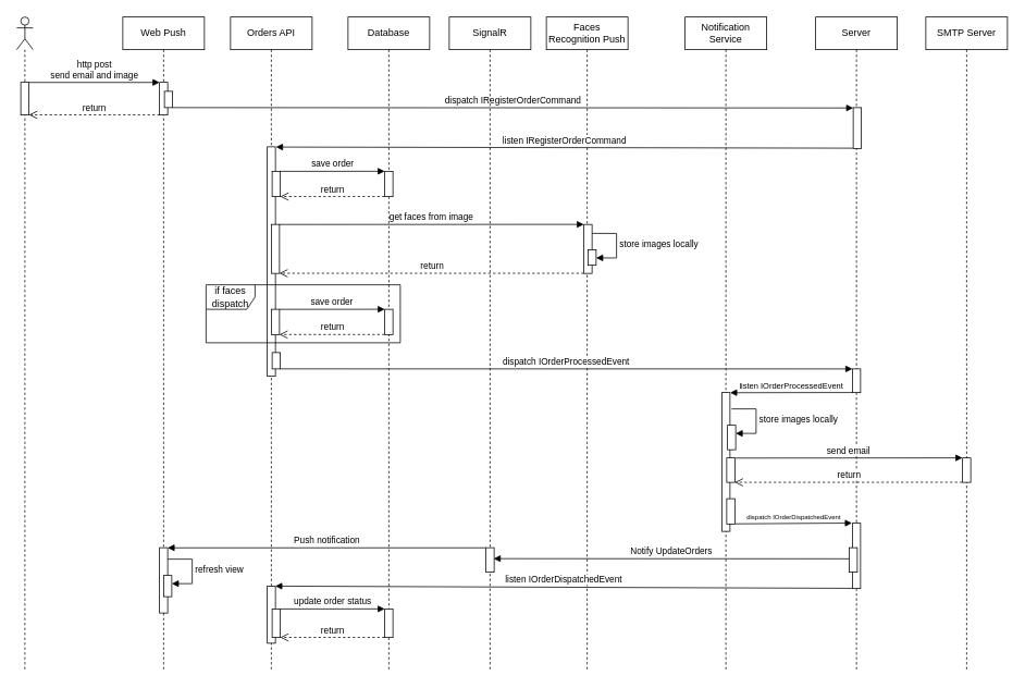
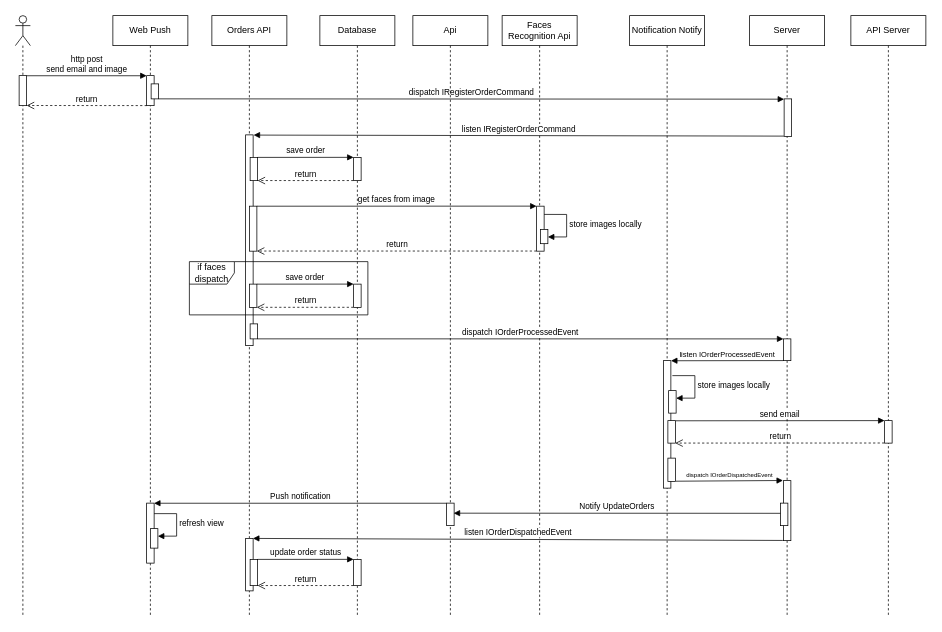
- <mxCell id="56" value="SignalR" style="shape=umlLifeline;perimeter=lifelinePerimeter;whiteSpace=wrap;html=1;container=1;dropTarget=0;collapsible=0;recursiveResize=0;outlineConnect=0;portConstraint=eastwest;newEdgeStyle={&quot;curved&quot;:0,&quot;rounded&quot;:0};" vertex="1" parent="1"><mxGeometry x="550" y="20" width="100" height="800" as="geometry" /></mxCell>
+ <mxCell id="56" value="Api" style="shape=umlLifeline;perimeter=lifelinePerimeter;whiteSpace=wrap;html=1;container=1;dropTarget=0;collapsible=0;recursiveResize=0;outlineConnect=0;portConstraint=eastwest;newEdgeStyle={&quot;curved&quot;:0,&quot;rounded&quot;:0};" vertex="1" parent="1"><mxGeometry x="550" y="20" width="100" height="800" as="geometry" /></mxCell>
- <mxCell id="13" value="Faces Recognition Push" style="shape=umlLifeline;perimeter=lifelinePerimeter;whiteSpace=wrap;html=1;container=1;dropTarget=0;collapsible=0;recursiveResize=0;outlineConnect=0;portConstraint=eastwest;newEdgeStyle={&quot;curved&quot;:0,&quot;rounded&quot;:0};" parent="1" vertex="1"><mxGeometry x="669" y="20" width="100" height="800" as="geometry" /></mxCell>
+ <mxCell id="13" value="Faces Recognition Api" style="shape=umlLifeline;perimeter=lifelinePerimeter;whiteSpace=wrap;html=1;container=1;dropTarget=0;collapsible=0;recursiveResize=0;outlineConnect=0;portConstraint=eastwest;newEdgeStyle={&quot;curved&quot;:0,&quot;rounded&quot;:0};" parent="1" vertex="1"><mxGeometry x="669" y="20" width="100" height="800" as="geometry" /></mxCell>
- <mxCell id="19" value="Notification Service" style="shape=umlLifeline;perimeter=lifelinePerimeter;whiteSpace=wrap;html=1;container=1;dropTarget=0;collapsible=0;recursiveResize=0;outlineConnect=0;portConstraint=eastwest;newEdgeStyle={&quot;curved&quot;:0,&quot;rounded&quot;:0};" parent="1" vertex="1"><mxGeometry x="839" y="20" width="100" height="800" as="geometry" /></mxCell>
+ <mxCell id="19" value="Notification Notify" style="shape=umlLifeline;perimeter=lifelinePerimeter;whiteSpace=wrap;html=1;container=1;dropTarget=0;collapsible=0;recursiveResize=0;outlineConnect=0;portConstraint=eastwest;newEdgeStyle={&quot;curved&quot;:0,&quot;rounded&quot;:0};" parent="1" vertex="1"><mxGeometry x="839" y="20" width="100" height="800" as="geometry" /></mxCell>
- <mxCell id="51" value="SMTP Server" style="shape=umlLifeline;perimeter=lifelinePerimeter;whiteSpace=wrap;html=1;container=1;dropTarget=0;collapsible=0;recursiveResize=0;outlineConnect=0;portConstraint=eastwest;newEdgeStyle={&quot;curved&quot;:0,&quot;rounded&quot;:0};" parent="1" vertex="1"><mxGeometry x="1134" y="20" width="100" height="800" as="geometry" /></mxCell>
+ <mxCell id="51" value="API Server" style="shape=umlLifeline;perimeter=lifelinePerimeter;whiteSpace=wrap;html=1;container=1;dropTarget=0;collapsible=0;recursiveResize=0;outlineConnect=0;portConstraint=eastwest;newEdgeStyle={&quot;curved&quot;:0,&quot;rounded&quot;:0};" parent="1" vertex="1"><mxGeometry x="1134" y="20" width="100" height="800" as="geometry" /></mxCell>
